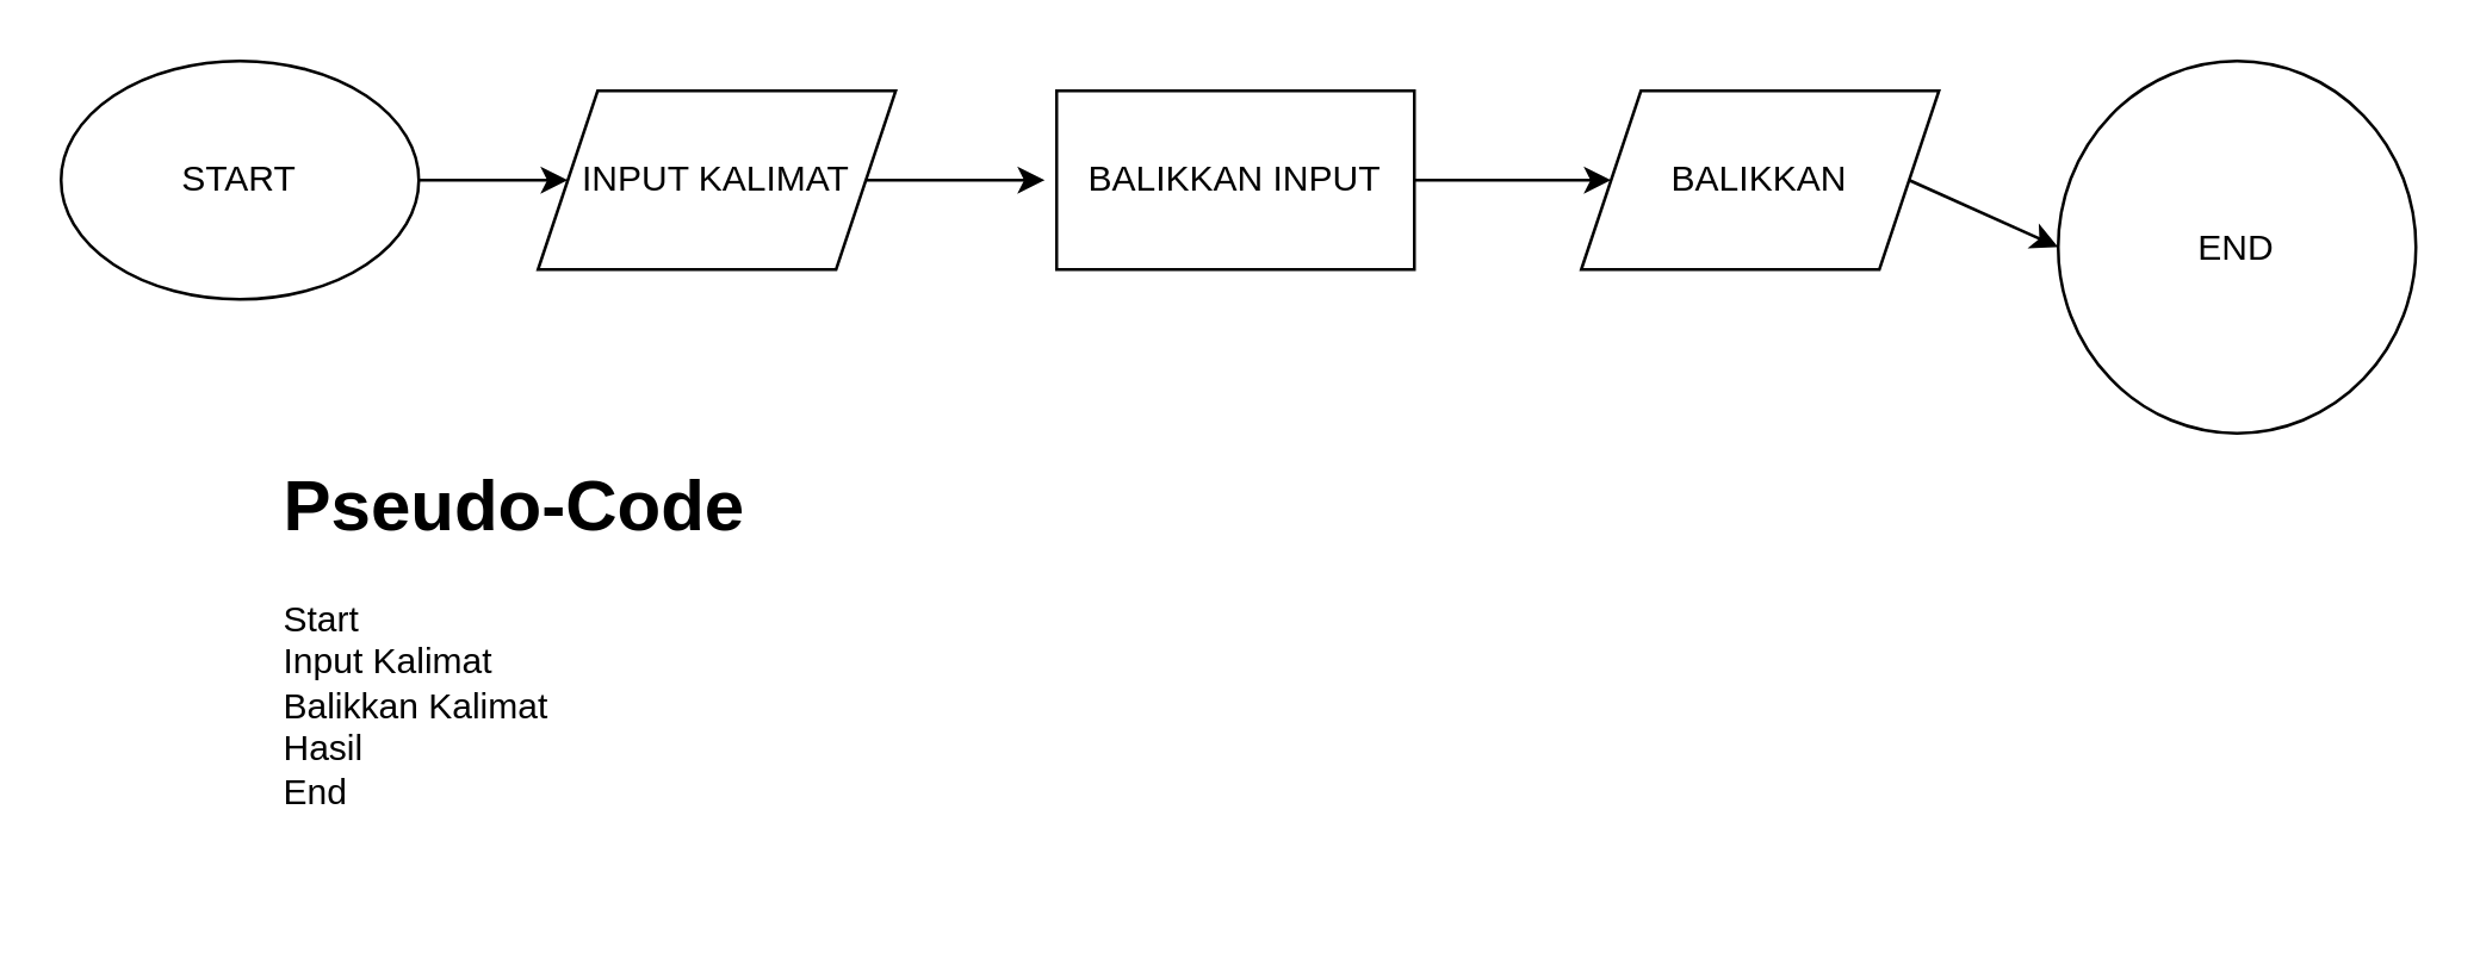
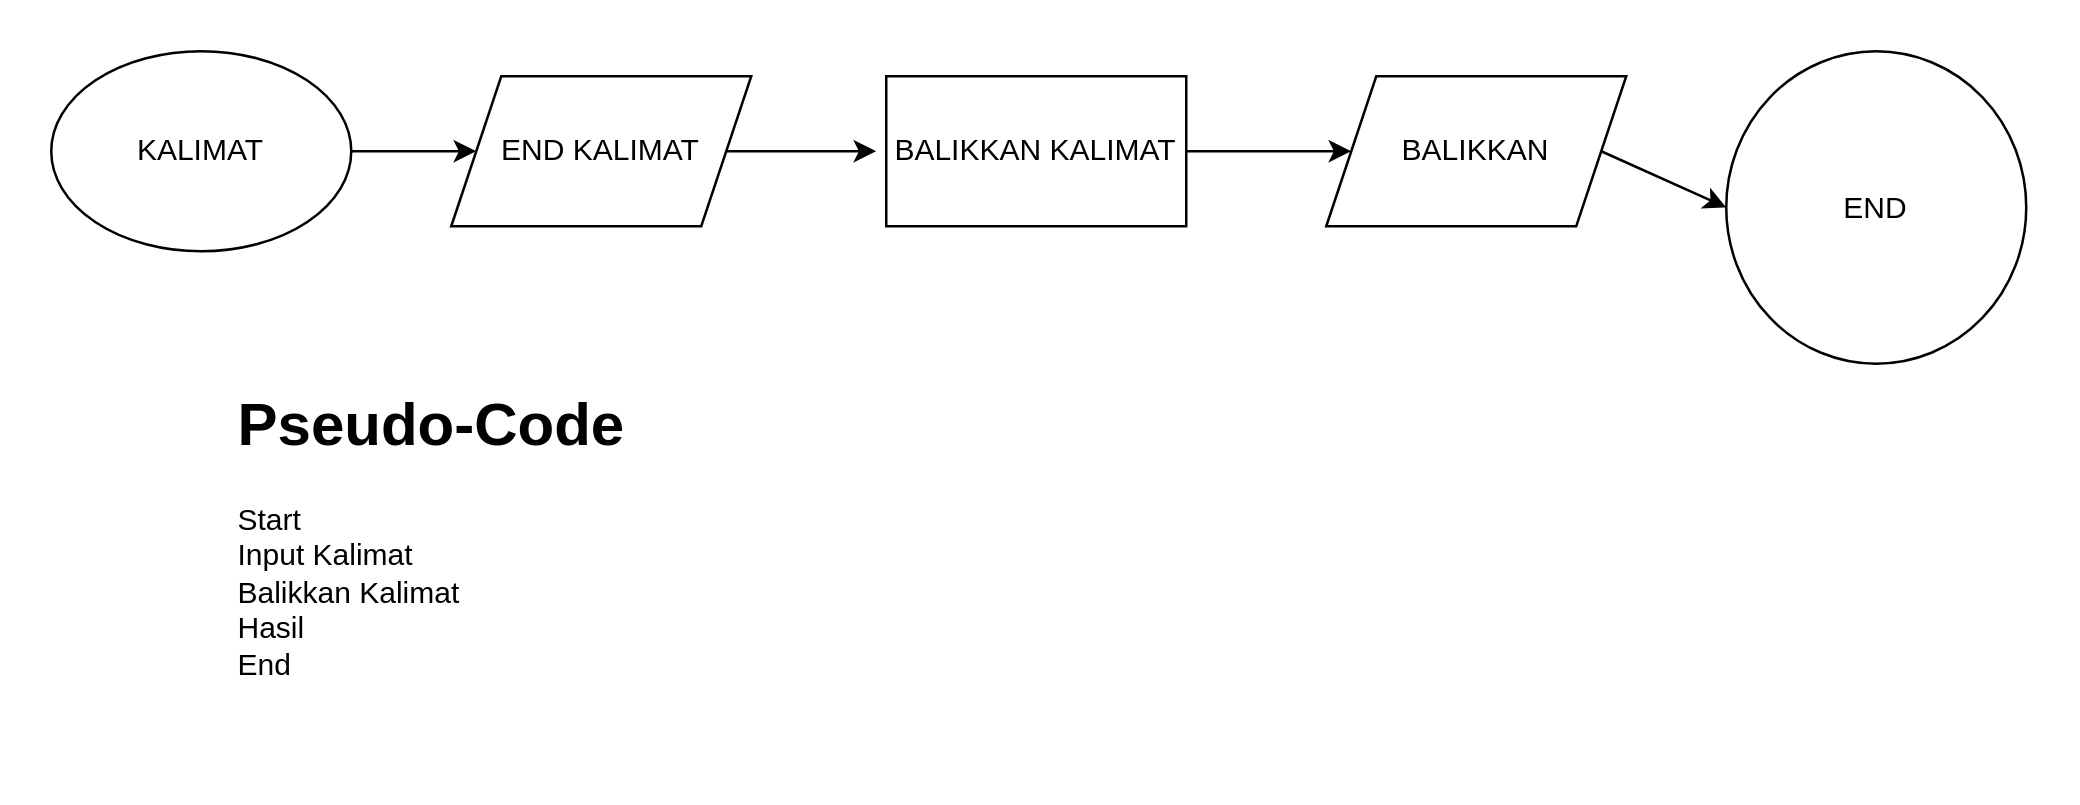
- <mxCell id="3" value="START" style="ellipse;whiteSpace=wrap;html=1;" parent="1" vertex="1"><mxGeometry x="20" y="20" width="120" height="80" as="geometry" /></mxCell>
+ <mxCell id="3" value="KALIMAT" style="ellipse;whiteSpace=wrap;html=1;" parent="1" vertex="1"><mxGeometry x="20" y="20" width="120" height="80" as="geometry" /></mxCell>
- <mxCell id="4" value="INPUT KALIMAT" style="shape=parallelogram;perimeter=parallelogramPerimeter;whiteSpace=wrap;html=1;fixedSize=1;" parent="1" vertex="1"><mxGeometry x="180" y="30" width="120" height="60" as="geometry" /></mxCell>
+ <mxCell id="4" value="END KALIMAT" style="shape=parallelogram;perimeter=parallelogramPerimeter;whiteSpace=wrap;html=1;fixedSize=1;" parent="1" vertex="1"><mxGeometry x="180" y="30" width="120" height="60" as="geometry" /></mxCell>
- <mxCell id="5" value="BALIKKAN INPUT" style="rounded=0;whiteSpace=wrap;html=1;" parent="1" vertex="1"><mxGeometry x="354" y="30" width="120" height="60" as="geometry" /></mxCell>
+ <mxCell id="5" value="BALIKKAN KALIMAT" style="rounded=0;whiteSpace=wrap;html=1;" parent="1" vertex="1"><mxGeometry x="354" y="30" width="120" height="60" as="geometry" /></mxCell>
